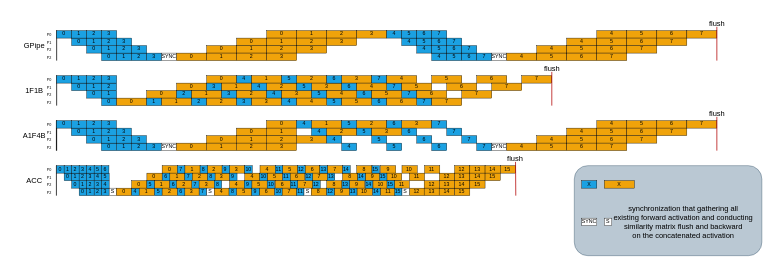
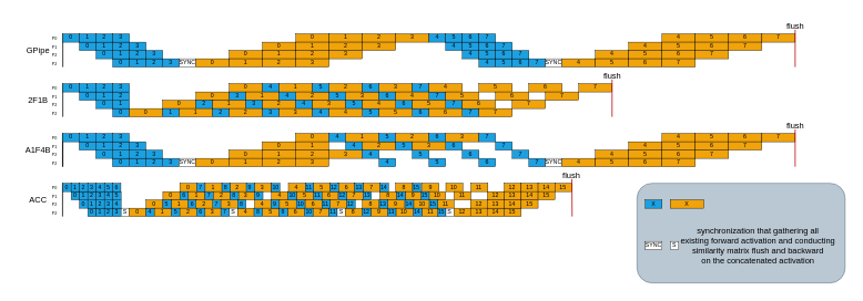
- <mxCell id="13" value="1F1B" style="text;html=1;resizable=0;autosize=1;align=center;verticalAlign=middle;points=[];fillColor=none;strokeColor=none;rounded=0;fontSize=10;" parent="1" vertex="1"><mxGeometry x="25" y="110" width="40" height="20" as="geometry" /></mxCell>
+ <mxCell id="13" value="2F1B" style="text;html=1;resizable=0;autosize=1;align=center;verticalAlign=middle;points=[];fillColor=none;strokeColor=none;rounded=0;fontSize=10;" parent="1" vertex="1"><mxGeometry x="25" y="110" width="40" height="20" as="geometry" /></mxCell>
